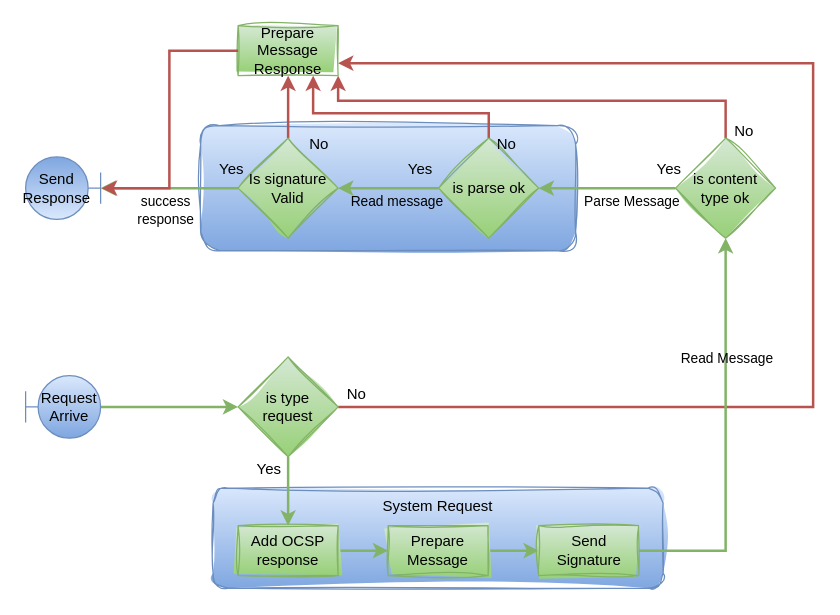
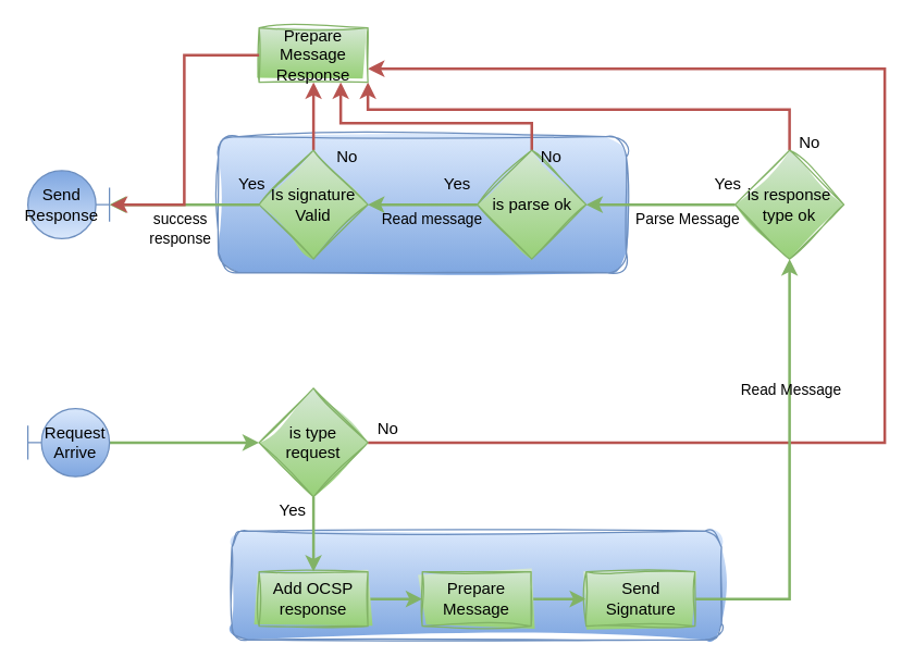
- <mxCell id="20" value="is content&lt;br&gt;type ok" style="rhombus;whiteSpace=wrap;html=1;fillColor=#d5e8d4;strokeColor=#82b366;sketch=1;curveFitting=1;jiggle=2;gradientColor=#97d077;" vertex="1" parent="1"><mxGeometry x="540" y="110" width="80" height="80" as="geometry" /></mxCell>
+ <mxCell id="20" value="is response&lt;br&gt;type ok" style="rhombus;whiteSpace=wrap;html=1;fillColor=#d5e8d4;strokeColor=#82b366;sketch=1;curveFitting=1;jiggle=2;gradientColor=#97d077;" vertex="1" parent="1"><mxGeometry x="540" y="110" width="80" height="80" as="geometry" /></mxCell>
- <mxCell id="16" value="System Request" style="text;html=1;strokeColor=none;fillColor=none;align=center;verticalAlign=middle;whiteSpace=wrap;rounded=0;" vertex="1" parent="1"><mxGeometry x="300" y="390" width="100" height="30" as="geometry" /></mxCell>
